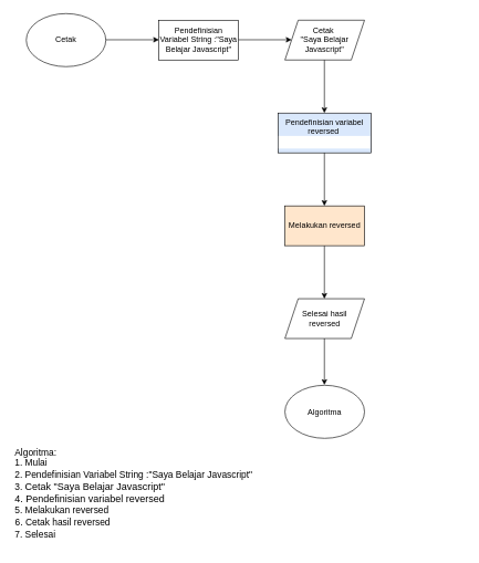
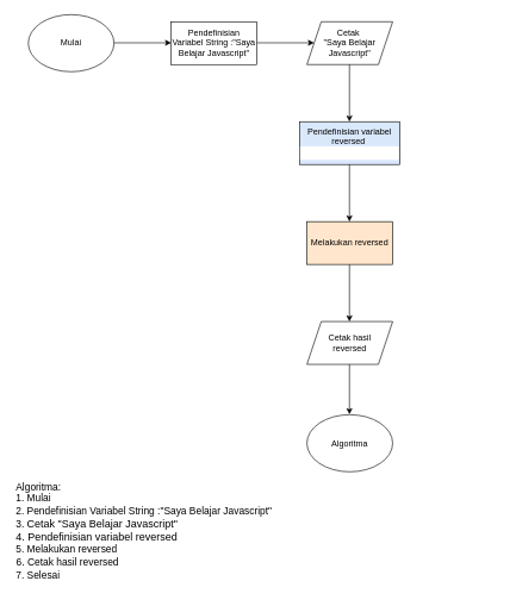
- <mxCell id="2" value="Cetak" style="ellipse;whiteSpace=wrap;html=1;" parent="1" vertex="1"><mxGeometry x="39" y="20" width="120" height="80" as="geometry" /></mxCell>
+ <mxCell id="2" value="Mulai" style="ellipse;whiteSpace=wrap;html=1;" parent="1" vertex="1"><mxGeometry x="39" y="20" width="120" height="80" as="geometry" /></mxCell>
- <mxCell id="11" value="Selesai hasil&lt;br&gt;reversed" style="shape=parallelogram;perimeter=parallelogramPerimeter;whiteSpace=wrap;html=1;fixedSize=1;" parent="1" vertex="1"><mxGeometry x="429" y="450" width="120" height="60" as="geometry" /></mxCell>
+ <mxCell id="11" value="Cetak hasil&lt;br&gt;reversed" style="shape=parallelogram;perimeter=parallelogramPerimeter;whiteSpace=wrap;html=1;fixedSize=1;" parent="1" vertex="1"><mxGeometry x="429" y="450" width="120" height="60" as="geometry" /></mxCell>
